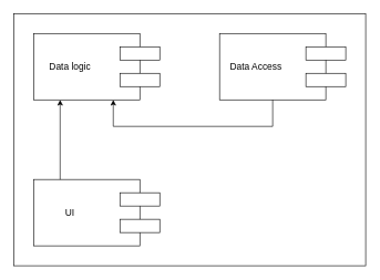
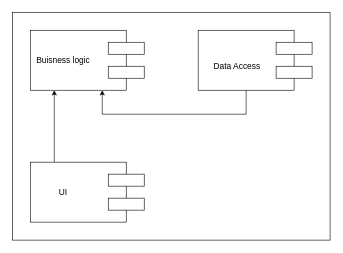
- <mxCell id="4" value="Data logic" style="text;html=1;strokeColor=none;fillColor=none;align=center;verticalAlign=middle;whiteSpace=wrap;rounded=0;fontSize=14;" parent="1" vertex="1"><mxGeometry x="50" y="85" width="110" height="30" as="geometry" /></mxCell>
+ <mxCell id="4" value="Buisness logic" style="text;html=1;strokeColor=none;fillColor=none;align=center;verticalAlign=middle;whiteSpace=wrap;rounded=0;fontSize=14;" parent="1" vertex="1"><mxGeometry x="50" y="85" width="110" height="30" as="geometry" /></mxCell>
- <mxCell id="12" value="Data Access" style="text;html=1;strokeColor=none;fillColor=none;align=center;verticalAlign=middle;whiteSpace=wrap;rounded=0;fontSize=14;" parent="1" vertex="1"><mxGeometry x="330" y="85" width="110" height="30" as="geometry" /></mxCell>
+ <mxCell id="12" value="Data Access" style="text;html=1;strokeColor=none;fillColor=none;align=center;verticalAlign=middle;whiteSpace=wrap;rounded=0;fontSize=14;" parent="1" vertex="1"><mxGeometry x="340" y="95" width="110" height="30" as="geometry" /></mxCell>
